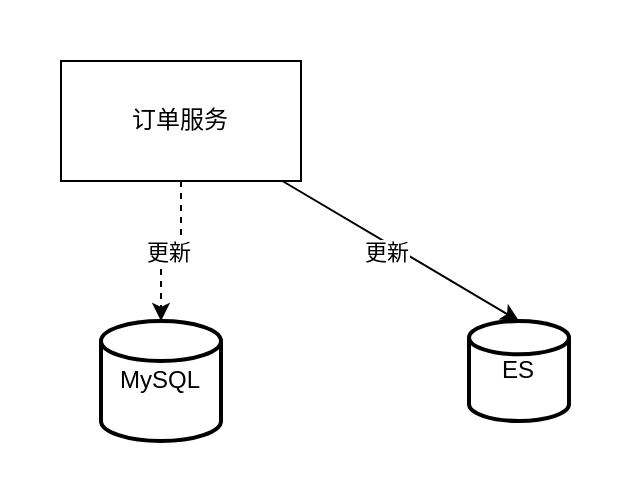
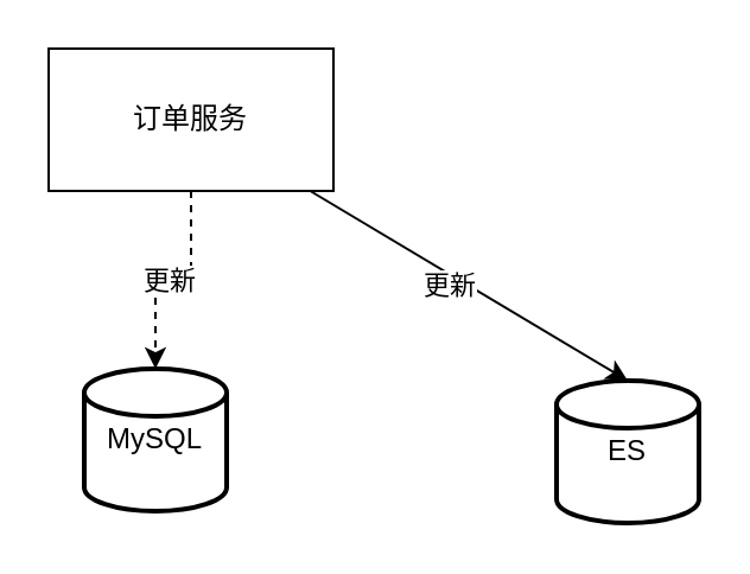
- <mxCell id="6" value="订单服务" style="rounded=0;whiteSpace=wrap;html=1;" vertex="1" parent="2"><mxGeometry x="10" y="10" width="120" height="60" as="geometry" /></mxCell>
+ <mxCell id="6" value="订单服务" style="rounded=0;whiteSpace=wrap;html=1;" vertex="1" parent="2"><mxGeometry width="120" height="60" as="geometry" /></mxCell>
- <mxCell id="7" value="ES" style="strokeWidth=2;html=1;shape=mxgraph.flowchart.database;whiteSpace=wrap;" vertex="1" parent="2"><mxGeometry x="214" y="140" width="50" height="50" as="geometry" /></mxCell>
+ <mxCell id="7" value="ES" style="strokeWidth=2;html=1;shape=mxgraph.flowchart.database;whiteSpace=wrap;" vertex="1" parent="2"><mxGeometry x="214" y="140" width="60" height="60" as="geometry" /></mxCell>
- <mxCell id="3" value="MySQL" style="strokeWidth=2;html=1;shape=mxgraph.flowchart.database;whiteSpace=wrap;" vertex="1" parent="2"><mxGeometry x="30" y="140" width="60" height="60" as="geometry" /></mxCell>
+ <mxCell id="3" value="MySQL" style="strokeWidth=2;html=1;shape=mxgraph.flowchart.database;whiteSpace=wrap;" vertex="1" parent="2"><mxGeometry x="15" y="135" width="60" height="60" as="geometry" /></mxCell>
